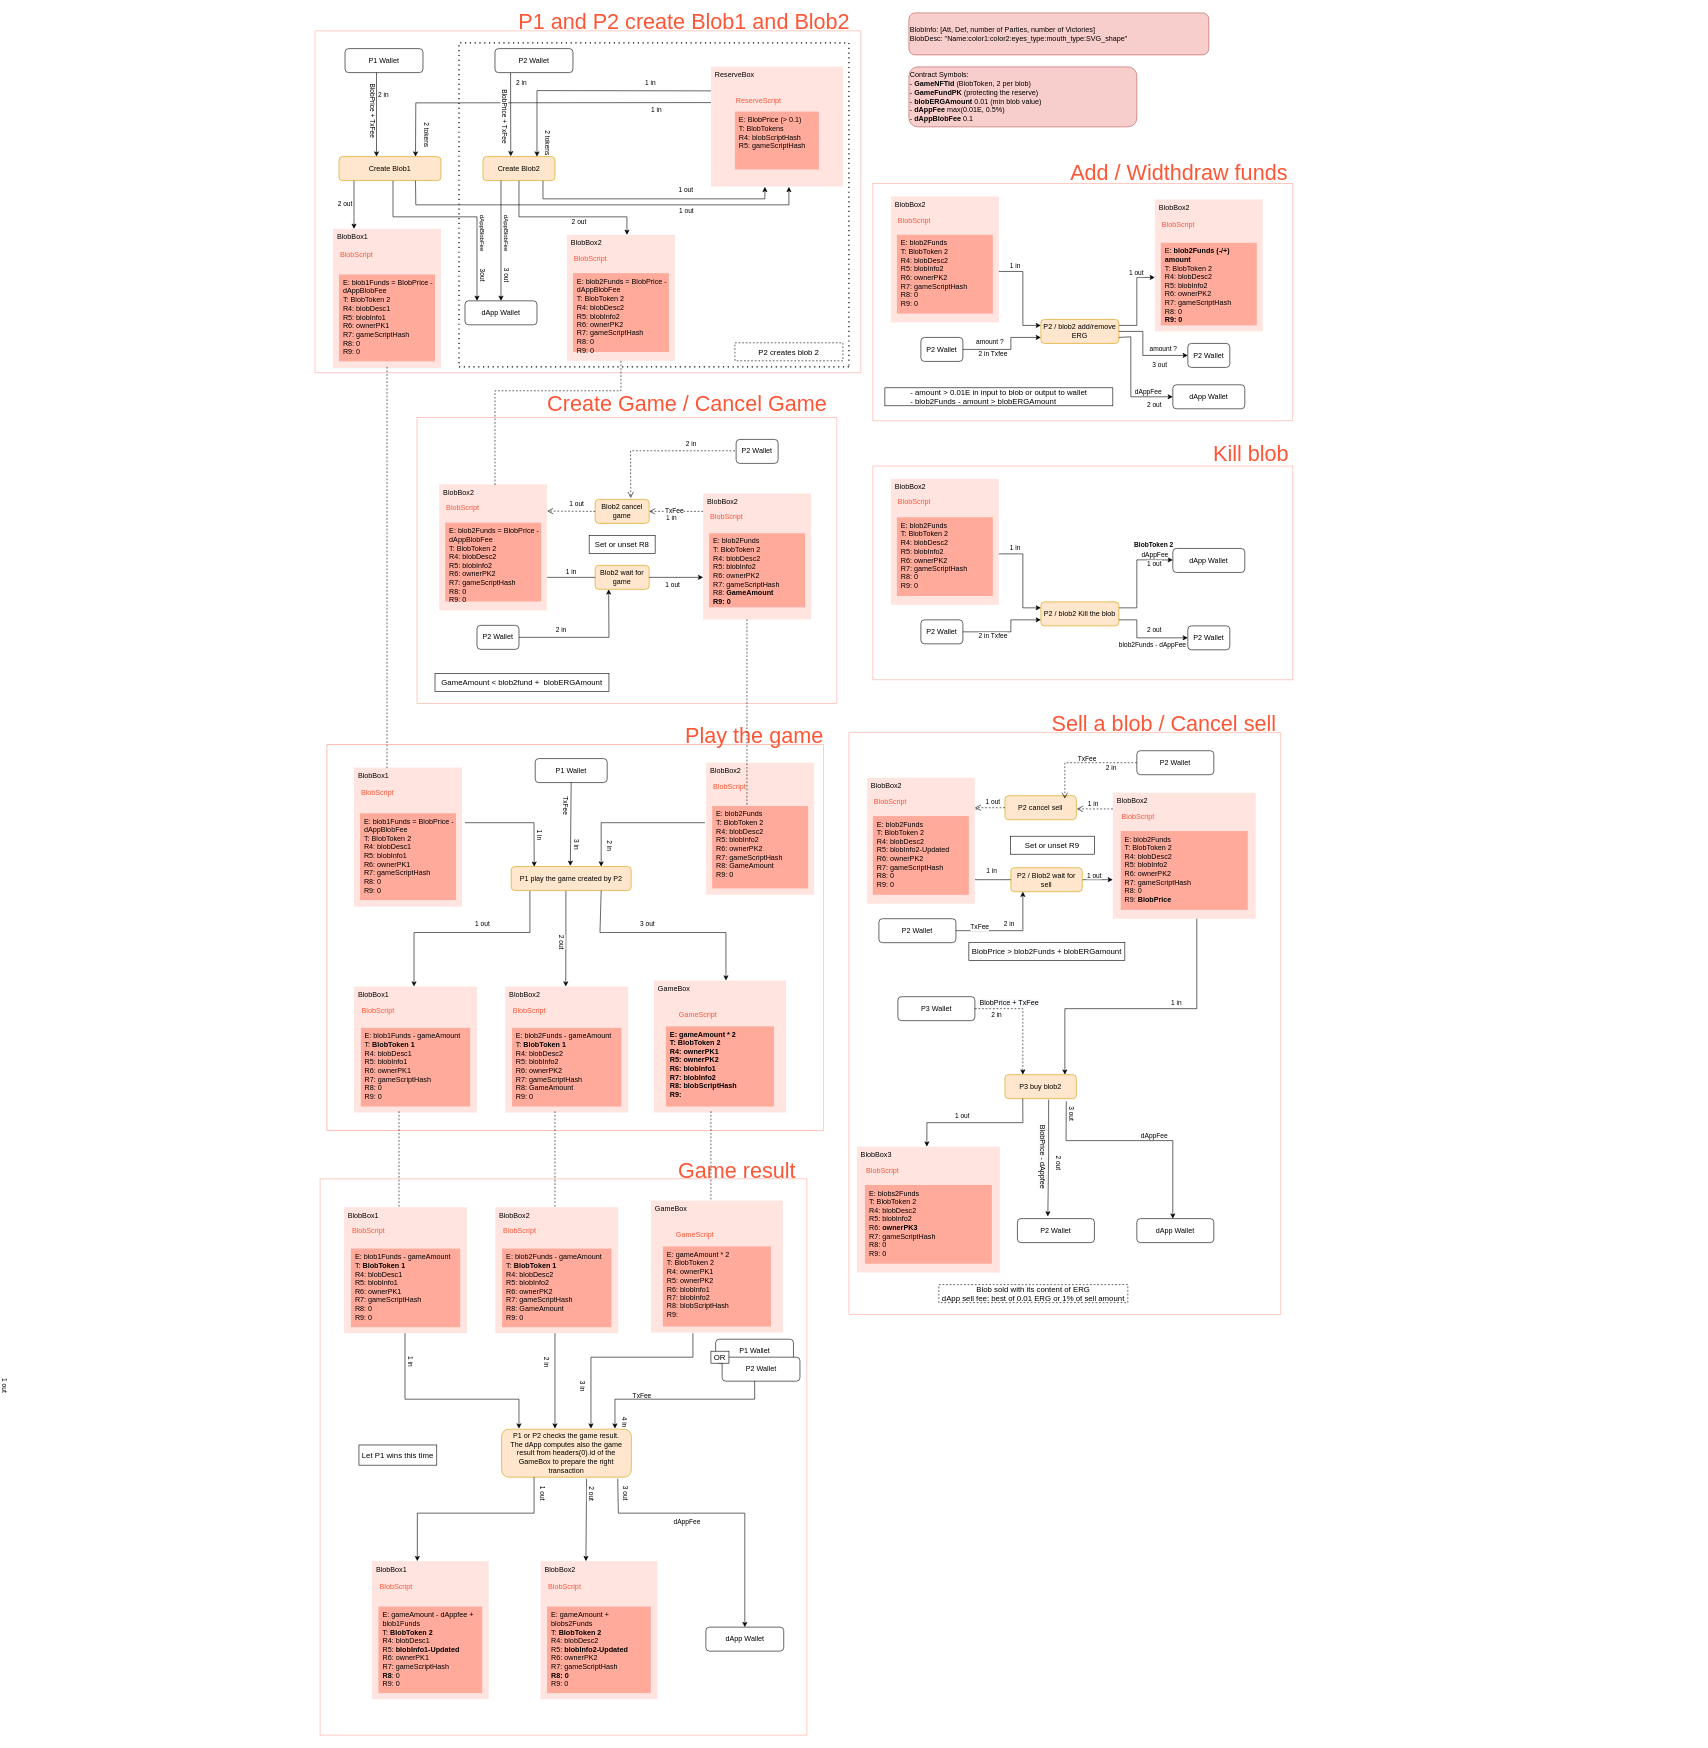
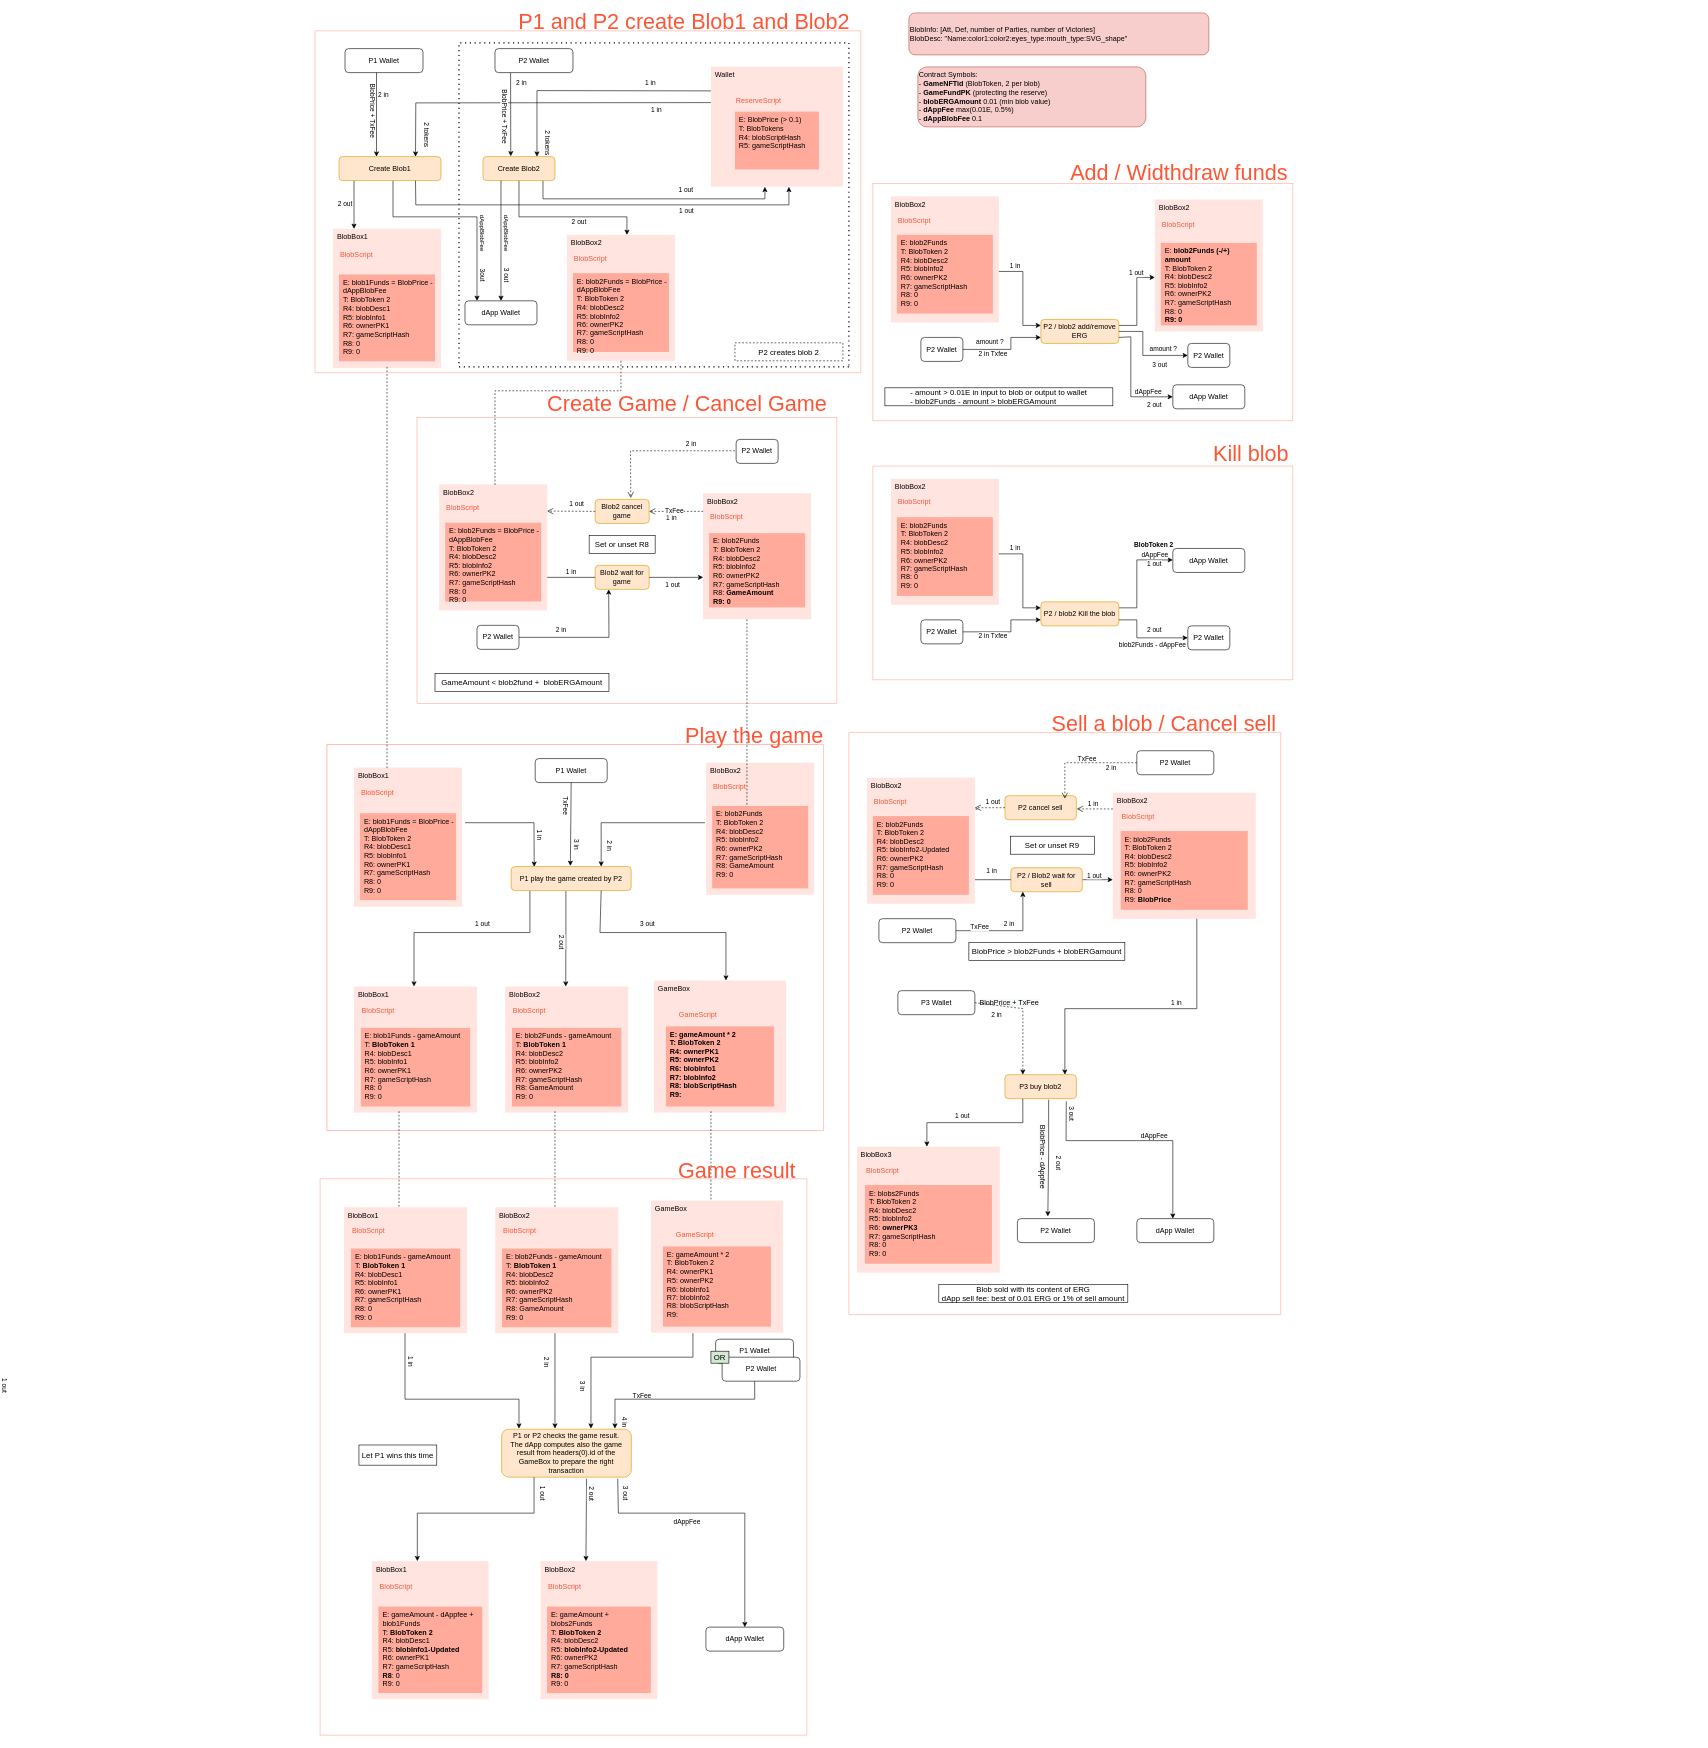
- <mxCell id="7" value="&lt;div&gt;ReserveBox&lt;/div&gt;&lt;div&gt;&lt;br&gt;&lt;/div&gt;" style="rounded=0;whiteSpace=wrap;html=1;fontFamily=Helvetica;fontSize=12;strokeColor=none;fillColor=#ffe4e0;fontColor=#000000;align=left;container=0;labelBackgroundColor=none;allowArrows=0;connectable=0;verticalAlign=top;spacingLeft=5;" vertex="1" parent="6"><mxGeometry width="220" height="200" as="geometry" /></mxCell>
+ <mxCell id="7" value="&lt;div&gt;Wallet&lt;/div&gt;&lt;div&gt;&lt;br&gt;&lt;/div&gt;" style="rounded=0;whiteSpace=wrap;html=1;fontFamily=Helvetica;fontSize=12;strokeColor=none;fillColor=#ffe4e0;fontColor=#000000;align=left;container=0;labelBackgroundColor=none;allowArrows=0;connectable=0;verticalAlign=top;spacingLeft=5;" vertex="1" parent="6"><mxGeometry width="220" height="200" as="geometry" /></mxCell>
- <mxCell id="264" value="Contract Symbols:&lt;br&gt;- &lt;b&gt;GameNFTid&lt;/b&gt; (BlobToken, 2 per blob)&lt;br&gt;- &lt;b&gt;GameFundPK&lt;/b&gt; (protecting the reserve)&lt;br&gt;- &lt;b&gt;blobERGAmount&lt;/b&gt; 0.01 (min blob value)&lt;br&gt;- &lt;b&gt;dAppFee&lt;/b&gt; max(0.01E, 0.5%)&lt;br&gt;- &lt;b&gt;dAppBlobFee&lt;/b&gt; 0.1" style="rounded=1;whiteSpace=wrap;html=1;align=left;fillColor=#f8cecc;strokeColor=#b85450;" vertex="1" parent="1"><mxGeometry x="1010" y="111" width="380" height="100" as="geometry" /></mxCell>
+ <mxCell id="264" value="Contract Symbols:&lt;br&gt;- &lt;b&gt;GameNFTid&lt;/b&gt; (BlobToken, 2 per blob)&lt;br&gt;- &lt;b&gt;GameFundPK&lt;/b&gt; (protecting the reserve)&lt;br&gt;- &lt;b&gt;blobERGAmount&lt;/b&gt; 0.01 (min blob value)&lt;br&gt;- &lt;b&gt;dAppFee&lt;/b&gt; max(0.01E, 0.5%)&lt;br&gt;- &lt;b&gt;dAppBlobFee&lt;/b&gt; 0.1" style="rounded=1;whiteSpace=wrap;html=1;align=left;fillColor=#f8cecc;strokeColor=#b85450;" vertex="1" parent="1"><mxGeometry x="1025" y="111" width="380" height="100" as="geometry" /></mxCell>
- <mxCell id="229" value="P3 Wallet" style="rounded=1;whiteSpace=wrap;html=1;" vertex="1" parent="165"><mxGeometry x="966.657" y="810" width="128.372" height="40" as="geometry" /></mxCell>
+ <mxCell id="229" value="P3 Wallet" style="rounded=1;whiteSpace=wrap;html=1;" vertex="1" parent="165"><mxGeometry x="966.657" y="800" width="128.372" height="40" as="geometry" /></mxCell>
- <mxCell id="247" value="Blob sold with its content of ERG&lt;br&gt;dApp sell fee: best of 0.01 ERG or 1% of sell amount" style="rounded=0;whiteSpace=wrap;html=1;fontSize=13;dashed=1;" vertex="1" parent="165"><mxGeometry x="1034.92" y="1290" width="315.08" height="30" as="geometry" /></mxCell>
+ <mxCell id="247" value="Blob sold with its content of ERG&lt;br&gt;dApp sell fee: best of 0.01 ERG or 1% of sell amount" style="rounded=0;whiteSpace=wrap;html=1;fontSize=13;" vertex="1" parent="165"><mxGeometry x="1034.92" y="1290" width="315.08" height="30" as="geometry" /></mxCell>
- <mxCell id="164" value="OR" style="rounded=0;whiteSpace=wrap;html=1;fontSize=13;" vertex="1" parent="124"><mxGeometry x="630" y="380" width="30" height="20" as="geometry" /></mxCell>
+ <mxCell id="164" value="OR" style="rounded=0;whiteSpace=wrap;html=1;fontSize=13;fillColor=#d5e8d4;" vertex="1" parent="124"><mxGeometry x="630" y="380" width="30" height="20" as="geometry" /></mxCell>
